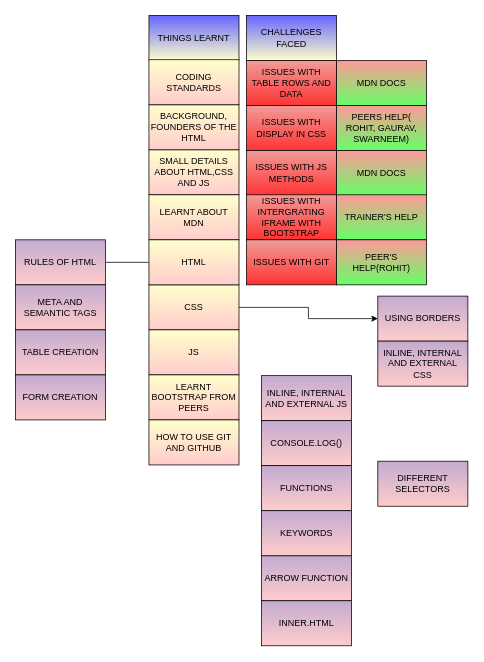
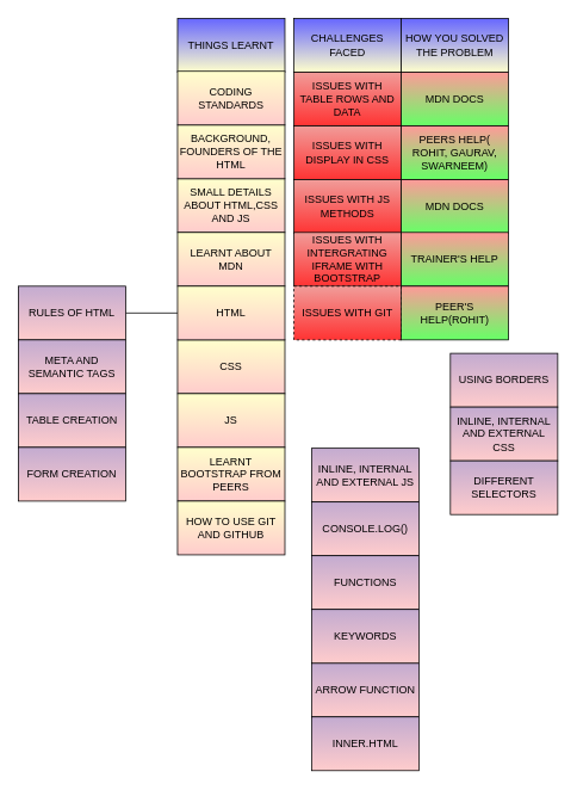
+ <mxCell id="4" value="HOW YOU SOLVED THE PROBLEM" style="rounded=0;whiteSpace=wrap;html=1;fillColor=#6666FF;fontColor=default;strokeColor=default;align=center;verticalAlign=middle;fontFamily=Helvetica;fontSize=12;gradientColor=#FFFFCC;" vertex="1" parent="1"><mxGeometry x="448" y="20" width="120" height="60" as="geometry" /></mxCell>
- <mxCell id="37" value="ISSUES WITH GIT" style="rounded=0;whiteSpace=wrap;html=1;strokeColor=default;align=center;verticalAlign=middle;fontFamily=Helvetica;fontSize=12;fontColor=default;fillColor=#F19C99;gradientColor=#FF3333;" vertex="1" parent="1"><mxGeometry x="328" y="319" width="120" height="60" as="geometry" /></mxCell>
+ <mxCell id="37" value="ISSUES WITH GIT" style="rounded=0;whiteSpace=wrap;html=1;strokeColor=default;align=center;verticalAlign=middle;fontFamily=Helvetica;fontSize=12;fontColor=default;fillColor=#F19C99;gradientColor=#FF3333;dashed=1;" vertex="1" parent="1"><mxGeometry x="328" y="319" width="120" height="60" as="geometry" /></mxCell>
- <mxCell id="10" value="" style="edgeStyle=orthogonalEdgeStyle;rounded=0;orthogonalLoop=1;jettySize=auto;html=1;" edge="1" parent="1" source="11" target="27"><mxGeometry relative="1" as="geometry" /></mxCell>
- <mxCell id="29" value="DIFFERENT SELECTORS" style="rounded=0;whiteSpace=wrap;html=1;fillColor=#C3ABD0;strokeColor=default;align=center;verticalAlign=middle;fontFamily=Helvetica;fontSize=12;fontColor=default;gradientColor=#FFCCCC;" vertex="1" parent="1"><mxGeometry x="503" y="614" width="120" height="60" as="geometry" /></mxCell>
+ <mxCell id="29" value="DIFFERENT SELECTORS" style="rounded=0;whiteSpace=wrap;html=1;fillColor=#C3ABD0;strokeColor=default;align=center;verticalAlign=middle;fontFamily=Helvetica;fontSize=12;fontColor=default;gradientColor=#FFCCCC;" vertex="1" parent="1"><mxGeometry x="503" y="514" width="120" height="60" as="geometry" /></mxCell>
